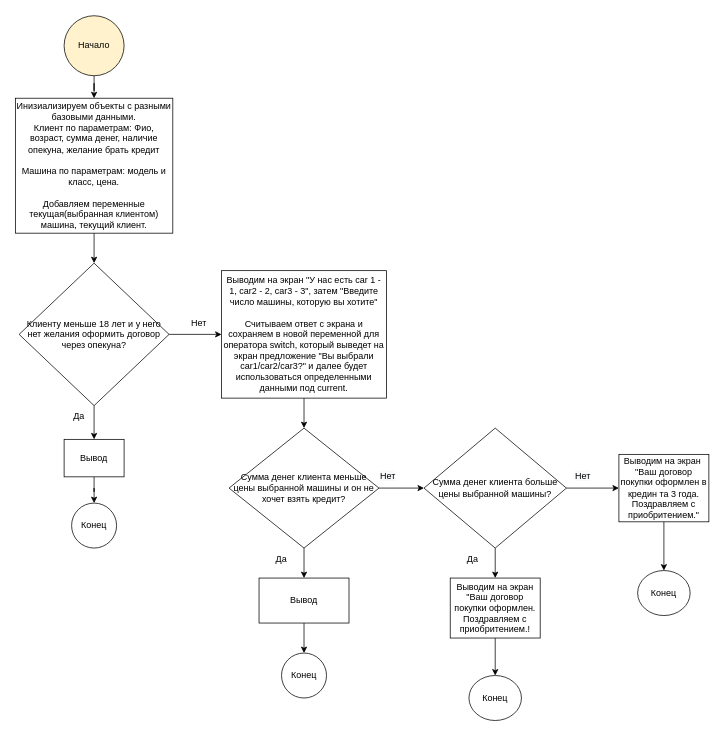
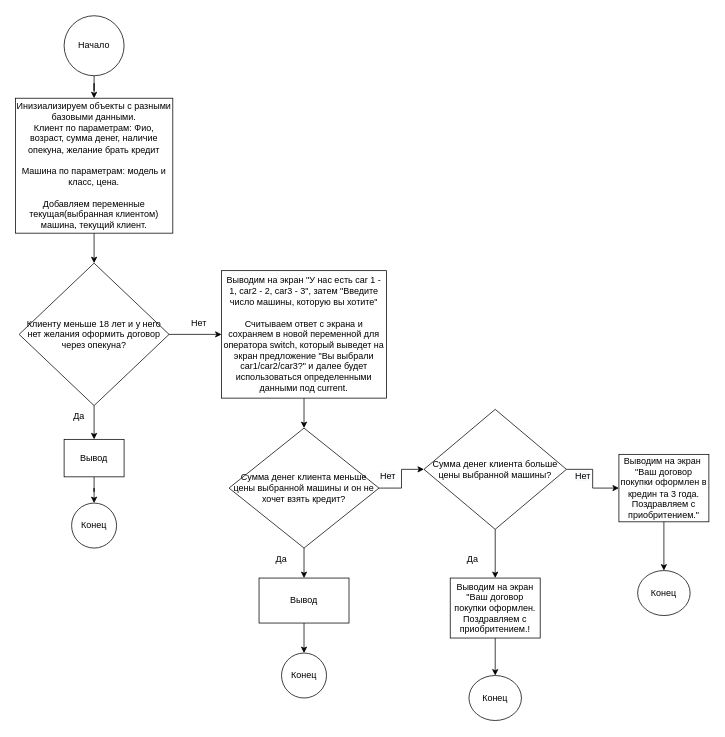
- <mxCell id="3" value="Начало" style="ellipse;whiteSpace=wrap;html=1;aspect=fixed;fillColor=#fff2cc;" vertex="1" parent="1"><mxGeometry x="85" y="20" width="80" height="80" as="geometry" /></mxCell>
+ <mxCell id="3" value="Начало" style="ellipse;whiteSpace=wrap;html=1;aspect=fixed;" vertex="1" parent="1"><mxGeometry x="85" y="20" width="80" height="80" as="geometry" /></mxCell>
- <mxCell id="26" value="Сумма денег клиента больше цены выбранной машины?" style="rhombus;whiteSpace=wrap;html=1;" vertex="1" parent="1"><mxGeometry x="565" y="570" width="190" height="160" as="geometry" /></mxCell>
+ <mxCell id="26" value="Сумма денег клиента больше цены выбранной машины?" style="rhombus;whiteSpace=wrap;html=1;" vertex="1" parent="1"><mxGeometry x="565" y="545" width="190" height="160" as="geometry" /></mxCell>
